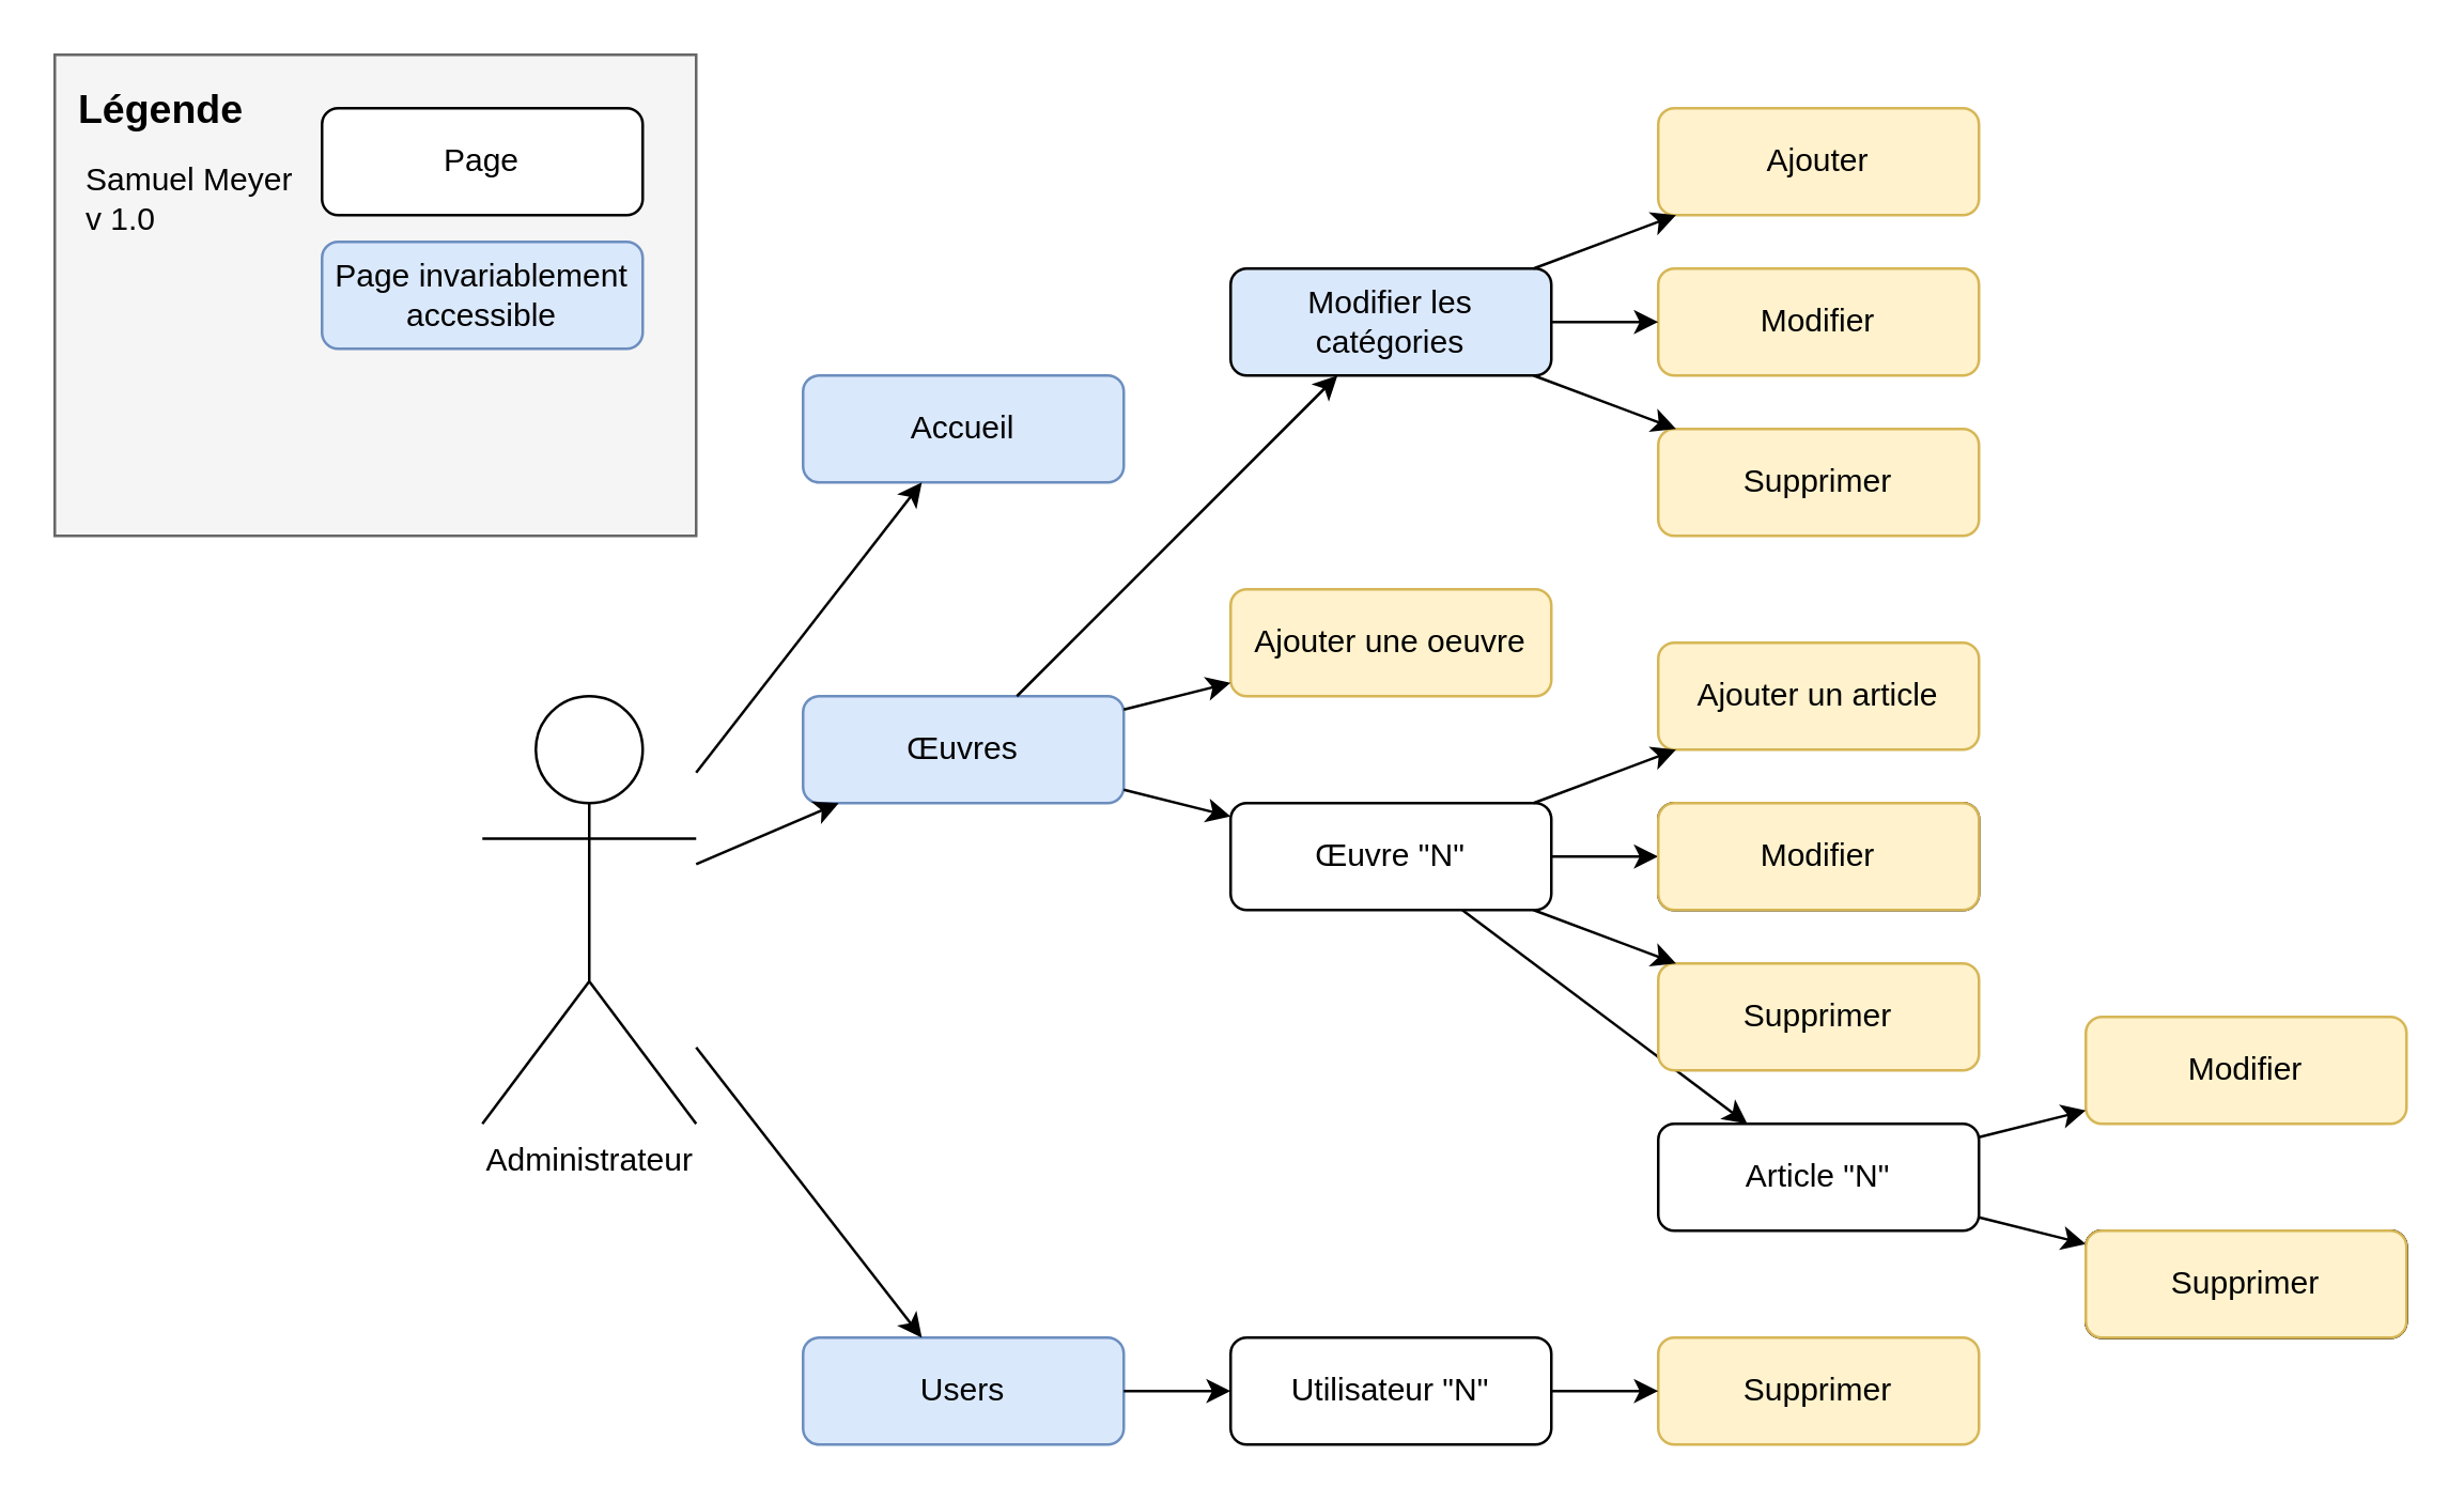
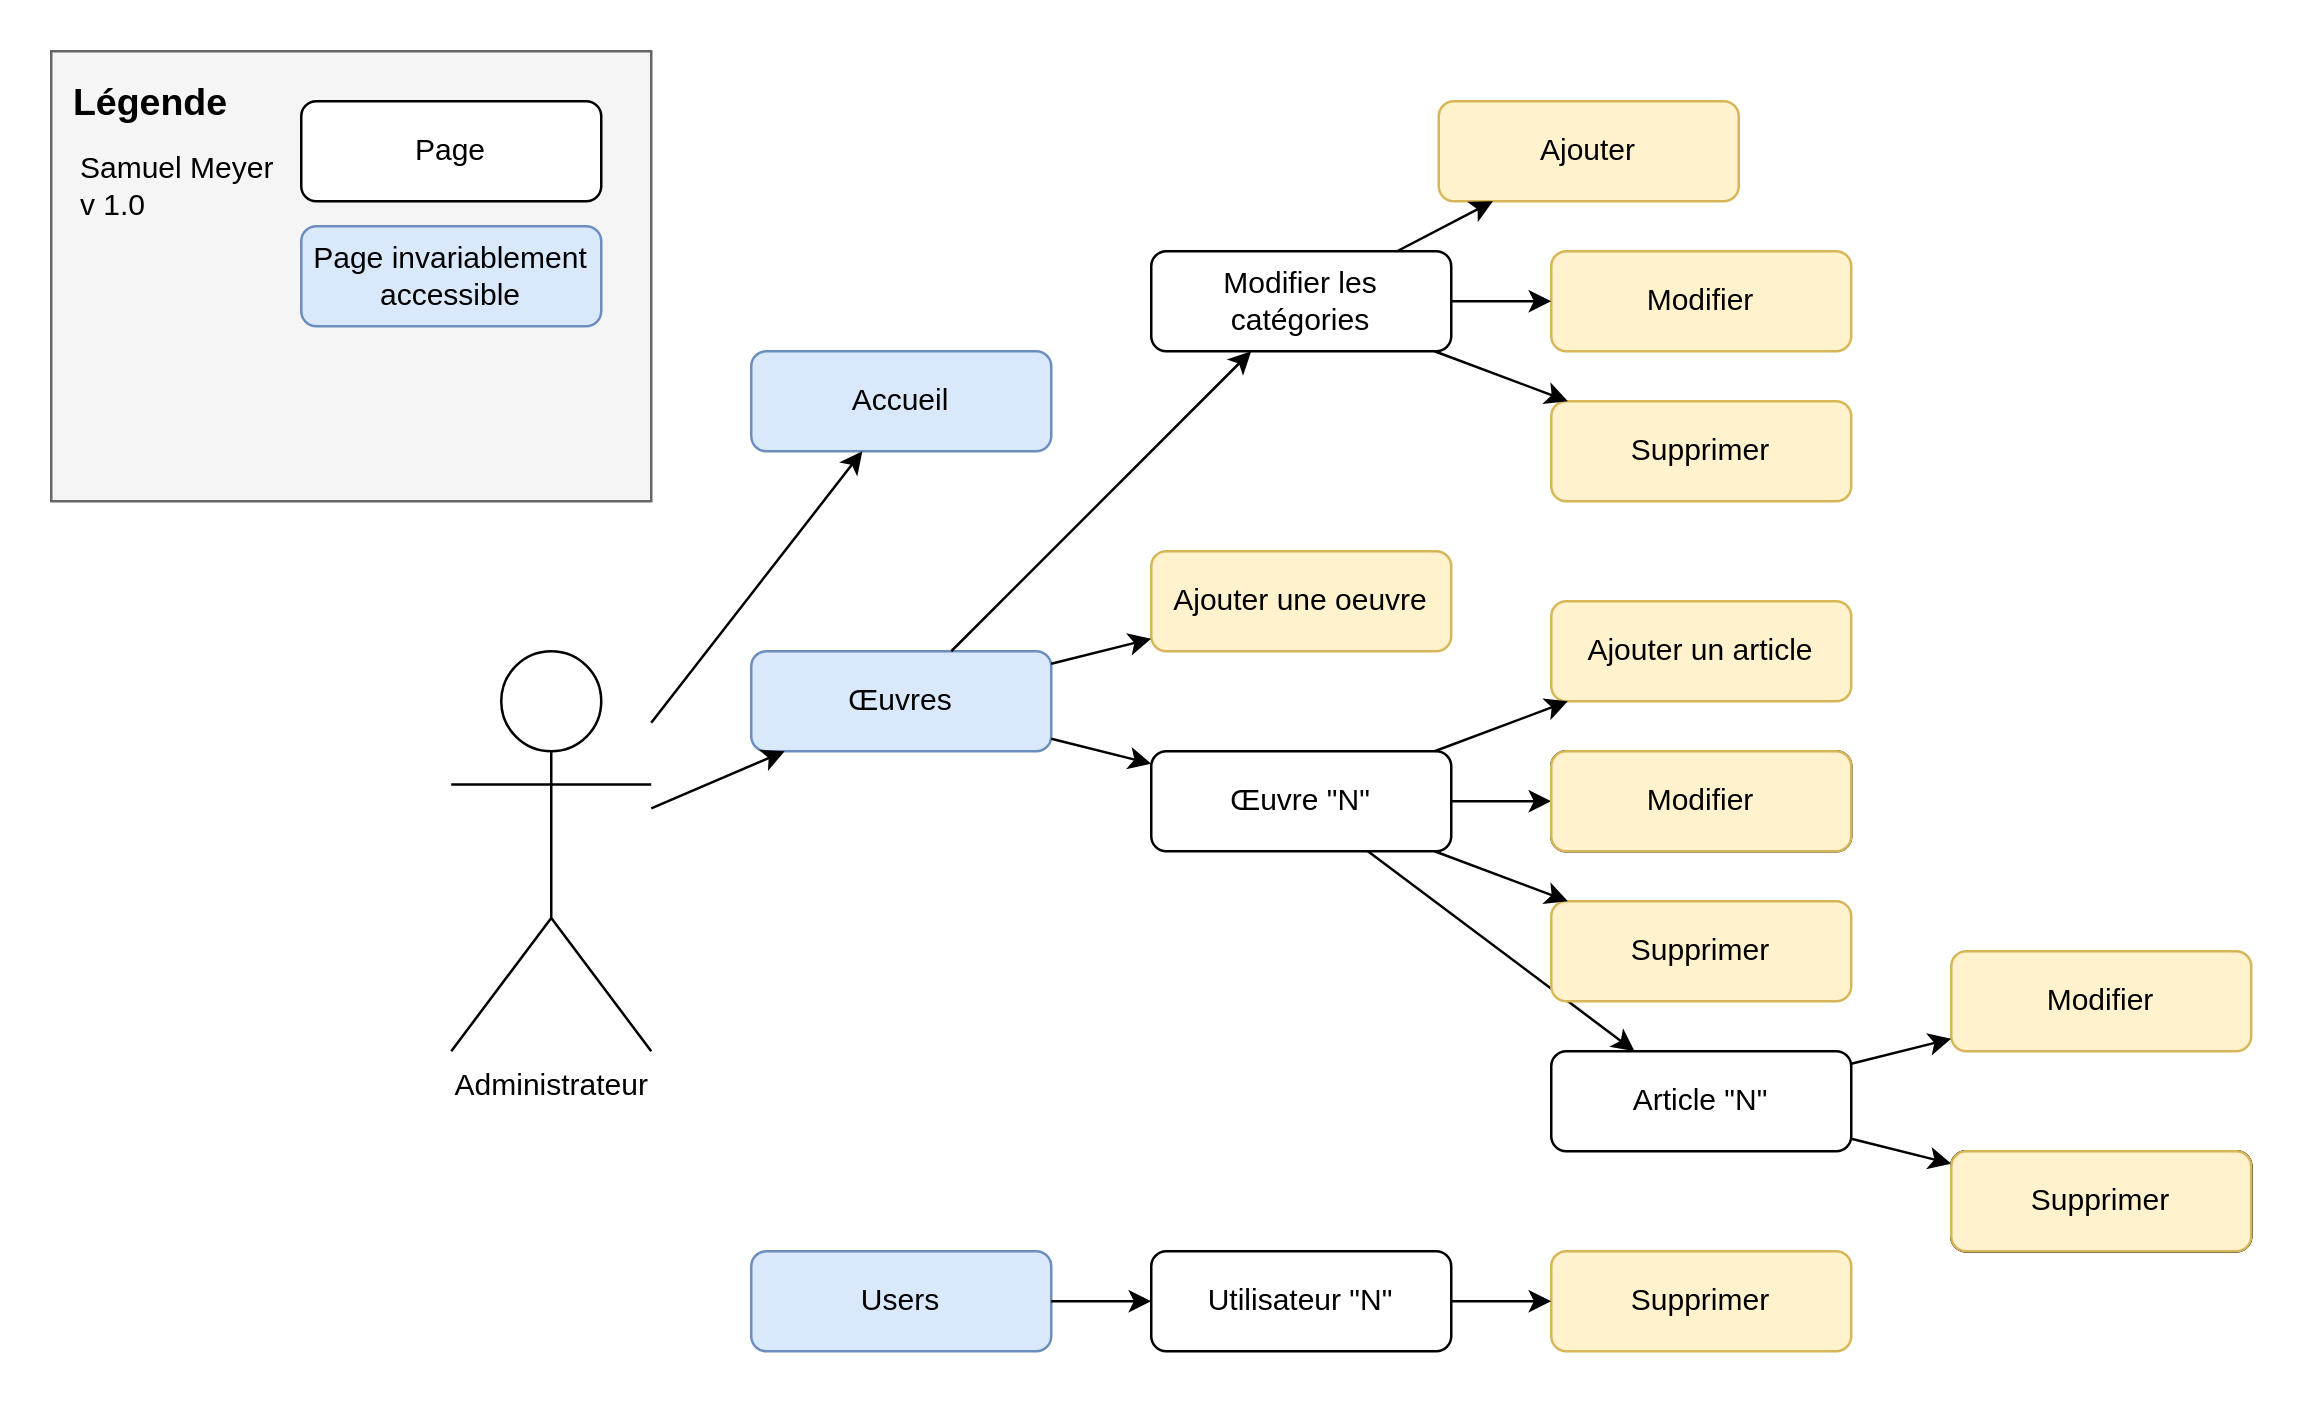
- <mxCell id="26" value="Ajouter" style="rounded=1;whiteSpace=wrap;html=1;fillColor=#fff2cc;strokeColor=#d6b656;" parent="1" vertex="1"><mxGeometry x="620" y="40" width="120" height="40" as="geometry" /></mxCell>
+ <mxCell id="26" value="Ajouter" style="rounded=1;whiteSpace=wrap;html=1;fillColor=#fff2cc;strokeColor=#d6b656;" parent="1" vertex="1"><mxGeometry x="575" y="40" width="120" height="40" as="geometry" /></mxCell>
- <mxCell id="24" value="&lt;span&gt;Modifier les catégories&lt;/span&gt;" style="rounded=1;whiteSpace=wrap;html=1;fillColor=#dae8fc;" parent="1" vertex="1"><mxGeometry x="460" y="100" width="120" height="40" as="geometry" /></mxCell>
+ <mxCell id="24" value="&lt;span&gt;Modifier les catégories&lt;/span&gt;" style="rounded=1;whiteSpace=wrap;html=1;" parent="1" vertex="1"><mxGeometry x="460" y="100" width="120" height="40" as="geometry" /></mxCell>
- <mxCell id="45" value="" style="endArrow=classic;html=1;" parent="1" source="15" target="2" edge="1"><mxGeometry width="50" height="50" relative="1" as="geometry"><mxPoint x="160" y="313.846" as="sourcePoint" /><mxPoint x="362.667" y="80" as="targetPoint" /></mxGeometry></mxCell>
